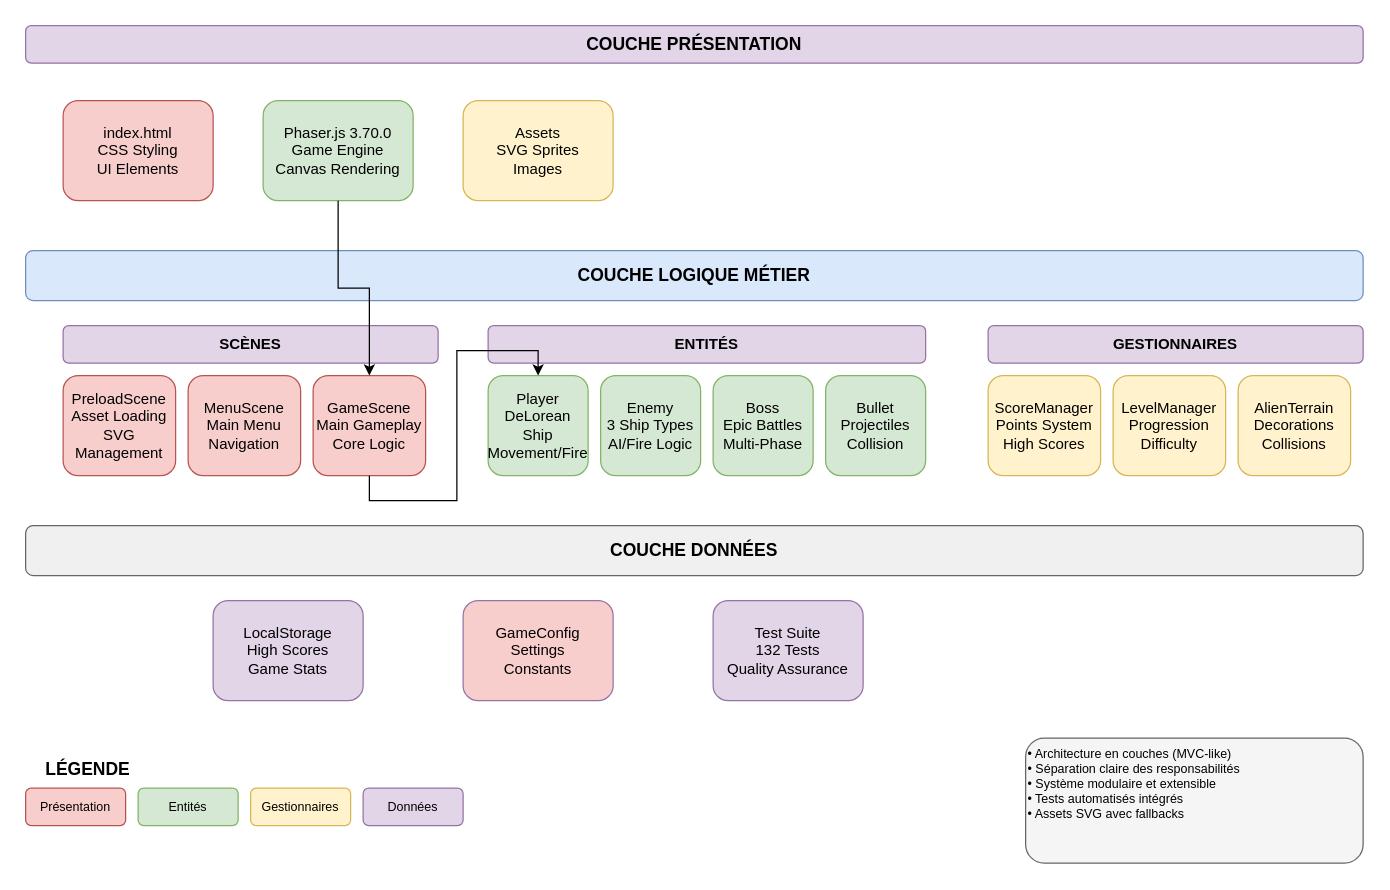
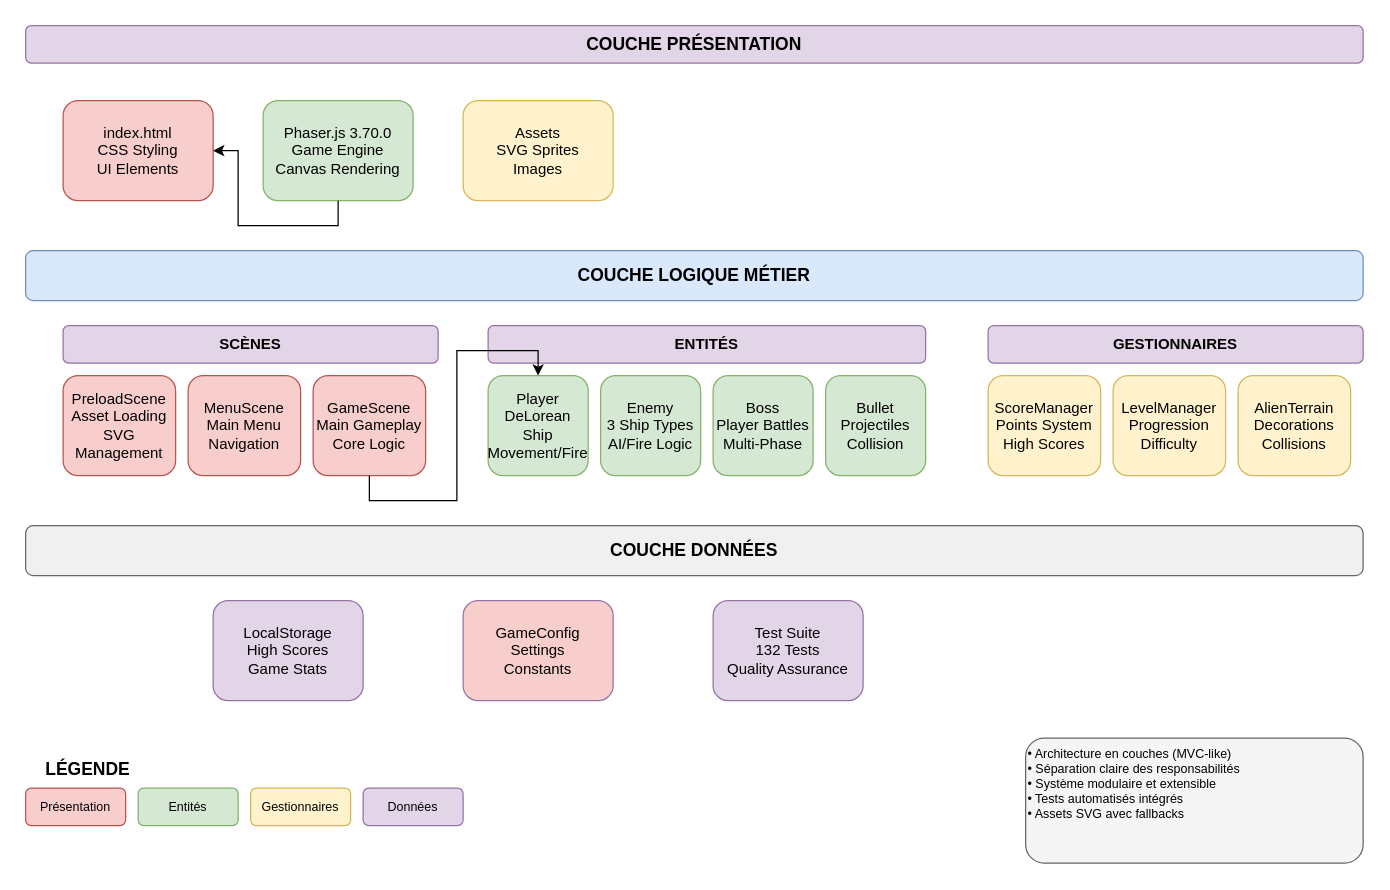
- <mxCell id="24" style="edgeStyle=orthogonalEdgeStyle;rounded=0;orthogonalLoop=1;jettySize=auto;html=1;exitX=0.5;exitY=1;exitDx=0;exitDy=0;entryX=0.5;entryY=0;entryDx=0;entryDy=0;" edge="1" parent="1" source="4" target="10"><mxGeometry relative="1" as="geometry" /></mxCell>
+ <mxCell id="24" style="edgeStyle=orthogonalEdgeStyle;rounded=0;orthogonalLoop=1;jettySize=auto;html=1;exitX=0.5;exitY=1;exitDx=0;exitDy=0;" edge="1" parent="1" source="4" target="3"><mxGeometry relative="1" as="geometry" /></mxCell>
- <mxCell id="14" value="Boss&#10;Epic Battles&#10;Multi-Phase" style="rounded=1;whiteSpace=wrap;html=1;fillColor=#d5e8d4;strokeColor=#82b366;" vertex="1" parent="1"><mxGeometry x="570" y="300" width="80" height="80" as="geometry" /></mxCell>
+ <mxCell id="14" value="Boss&#10;Player Battles&#10;Multi-Phase" style="rounded=1;whiteSpace=wrap;html=1;fillColor=#d5e8d4;strokeColor=#82b366;" vertex="1" parent="1"><mxGeometry x="570" y="300" width="80" height="80" as="geometry" /></mxCell>
